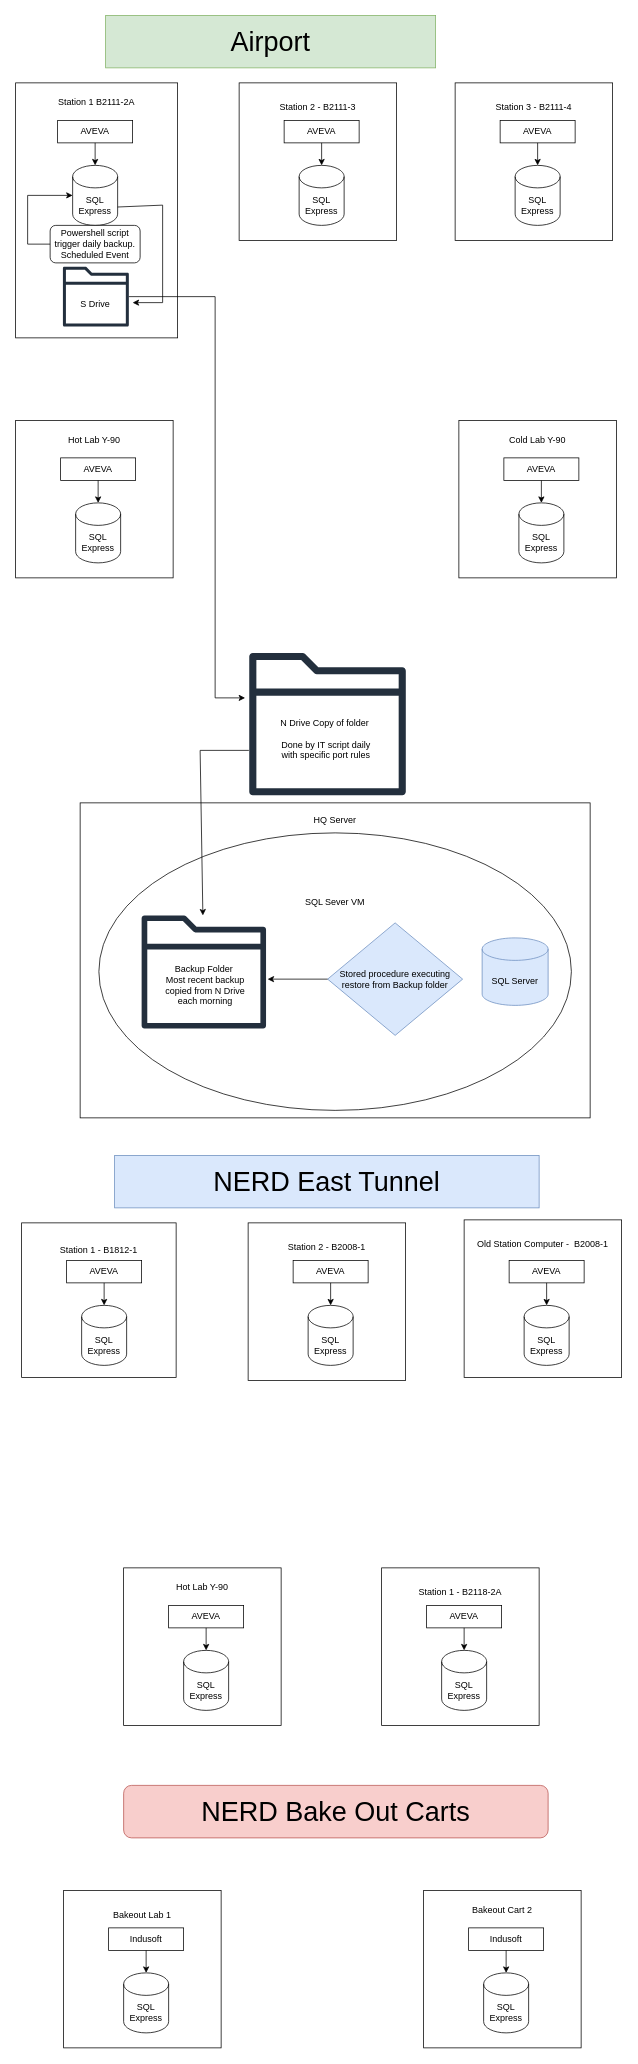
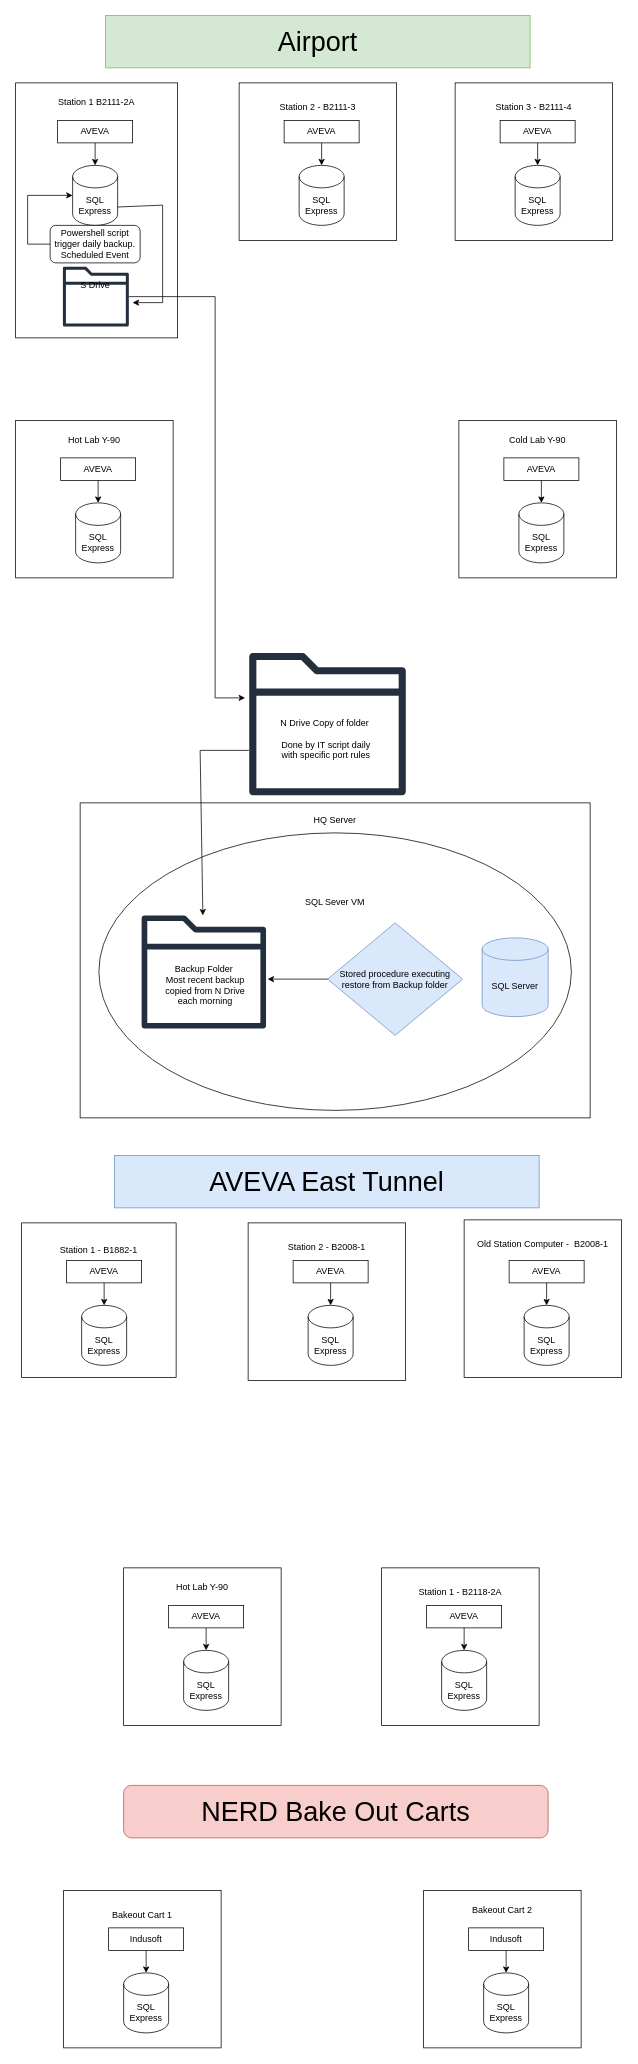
- <mxCell id="5" value="&lt;font style=&quot;font-size: 36px;&quot;&gt;Airport&lt;/font&gt;" style="rounded=0;whiteSpace=wrap;html=1;fillColor=#d5e8d4;strokeColor=#82b366;" vertex="1" parent="1"><mxGeometry x="140" y="20" width="440" height="70" as="geometry" /></mxCell>
+ <mxCell id="5" value="&lt;font style=&quot;font-size: 36px;&quot;&gt;Airport&lt;/font&gt;" style="rounded=0;whiteSpace=wrap;html=1;fillColor=#d5e8d4;strokeColor=#82b366;" vertex="1" parent="1"><mxGeometry x="140" y="20" width="566" height="70" as="geometry" /></mxCell>
- <mxCell id="58" value="S Drive&amp;nbsp;" style="text;html=1;align=center;verticalAlign=middle;whiteSpace=wrap;rounded=0;" vertex="1" parent="1"><mxGeometry x="98" y="390" width="60" height="30" as="geometry" /></mxCell>
+ <mxCell id="58" value="S Drive&amp;nbsp;" style="text;html=1;align=center;verticalAlign=middle;whiteSpace=wrap;rounded=0;" vertex="1" parent="1"><mxGeometry x="98" y="365" width="60" height="30" as="geometry" /></mxCell>
- <mxCell id="25" value="SQL Server" style="shape=cylinder3;whiteSpace=wrap;html=1;boundedLbl=1;backgroundOutline=1;size=15;fillColor=#dae8fc;strokeColor=#6c8ebf;" vertex="1" parent="1"><mxGeometry x="642" y="1250" width="88" height="90" as="geometry" /></mxCell>
+ <mxCell id="25" value="SQL Server" style="shape=cylinder3;whiteSpace=wrap;html=1;boundedLbl=1;backgroundOutline=1;size=15;fillColor=#dae8fc;strokeColor=#6c8ebf;" vertex="1" parent="1"><mxGeometry x="642" y="1250" width="88" height="105" as="geometry" /></mxCell>
- <mxCell id="26" value="&lt;font style=&quot;font-size: 36px;&quot;&gt;NERD East Tunnel&lt;/font&gt;" style="rounded=0;whiteSpace=wrap;html=1;fillColor=#dae8fc;strokeColor=#6c8ebf;" vertex="1" parent="1"><mxGeometry x="152" y="1540" width="566" height="70" as="geometry" /></mxCell>
+ <mxCell id="26" value="&lt;font style=&quot;font-size: 36px;&quot;&gt;AVEVA East Tunnel&lt;/font&gt;" style="rounded=0;whiteSpace=wrap;html=1;fillColor=#dae8fc;strokeColor=#6c8ebf;" vertex="1" parent="1"><mxGeometry x="152" y="1540" width="566" height="70" as="geometry" /></mxCell>
- <mxCell id="27" value="&lt;div&gt;&lt;br&gt;&lt;/div&gt;Station 1 - B1812-1&lt;div&gt;&lt;br&gt;&lt;table style=&quot;border-collapse:&lt;br/&gt; collapse;width:48pt&quot; width=&quot;64&quot; cellspacing=&quot;0&quot; cellpadding=&quot;0&quot; border=&quot;0&quot;&gt;&lt;tbody&gt;&lt;tr style=&quot;height:14.4pt&quot; height=&quot;19&quot;&gt;  &lt;td style=&quot;height:14.4pt;width:48pt&quot; width=&quot;64&quot; height=&quot;19&quot;&gt;&lt;br&gt;&lt;/td&gt;&lt;/tr&gt;&lt;/tbody&gt;&lt;/table&gt;&amp;nbsp;&lt;div&gt;&lt;br&gt;&lt;/div&gt;&lt;div&gt;&lt;br&gt;&lt;/div&gt;&lt;div&gt;&lt;br&gt;&lt;/div&gt;&lt;div&gt;&lt;br&gt;&lt;/div&gt;&lt;div&gt;&lt;br&gt;&lt;/div&gt;&lt;div&gt;&lt;br&gt;&lt;/div&gt;&lt;div&gt;&lt;br&gt;&lt;/div&gt;&lt;/div&gt;" style="whiteSpace=wrap;html=1;aspect=fixed;" vertex="1" parent="1"><mxGeometry x="28" y="1630" width="206" height="206" as="geometry" /></mxCell>
+ <mxCell id="27" value="&lt;div&gt;&lt;br&gt;&lt;/div&gt;Station 1 - B1882-1&lt;div&gt;&lt;br&gt;&lt;table style=&quot;border-collapse:&lt;br/&gt; collapse;width:48pt&quot; width=&quot;64&quot; cellspacing=&quot;0&quot; cellpadding=&quot;0&quot; border=&quot;0&quot;&gt;&lt;tbody&gt;&lt;tr style=&quot;height:14.4pt&quot; height=&quot;19&quot;&gt;  &lt;td style=&quot;height:14.4pt;width:48pt&quot; width=&quot;64&quot; height=&quot;19&quot;&gt;&lt;br&gt;&lt;/td&gt;&lt;/tr&gt;&lt;/tbody&gt;&lt;/table&gt;&amp;nbsp;&lt;div&gt;&lt;br&gt;&lt;/div&gt;&lt;div&gt;&lt;br&gt;&lt;/div&gt;&lt;div&gt;&lt;br&gt;&lt;/div&gt;&lt;div&gt;&lt;br&gt;&lt;/div&gt;&lt;div&gt;&lt;br&gt;&lt;/div&gt;&lt;div&gt;&lt;br&gt;&lt;/div&gt;&lt;div&gt;&lt;br&gt;&lt;/div&gt;&lt;/div&gt;" style="whiteSpace=wrap;html=1;aspect=fixed;" vertex="1" parent="1"><mxGeometry x="28" y="1630" width="206" height="206" as="geometry" /></mxCell>
- <mxCell id="48" value="&lt;div&gt;Bakeout Lab 1&lt;/div&gt;&lt;div&gt;&lt;br&gt;&lt;/div&gt;&lt;div&gt;&lt;br&gt;&lt;/div&gt;&lt;div&gt;&lt;br&gt;&lt;/div&gt;&lt;div&gt;&lt;br&gt;&lt;/div&gt;&lt;div&gt;&lt;br&gt;&lt;/div&gt;&lt;div&gt;&lt;br&gt;&lt;/div&gt;&lt;div&gt;&lt;br&gt;&lt;/div&gt;&lt;div&gt;&lt;br&gt;&lt;/div&gt;&lt;div&gt;&lt;br&gt;&lt;/div&gt;&lt;div&gt;&lt;br&gt;&lt;/div&gt;" style="whiteSpace=wrap;html=1;aspect=fixed;" vertex="1" parent="1"><mxGeometry x="84" y="2520" width="210" height="210" as="geometry" /></mxCell>
+ <mxCell id="48" value="&lt;div&gt;Bakeout Cart 1&lt;/div&gt;&lt;div&gt;&lt;br&gt;&lt;/div&gt;&lt;div&gt;&lt;br&gt;&lt;/div&gt;&lt;div&gt;&lt;br&gt;&lt;/div&gt;&lt;div&gt;&lt;br&gt;&lt;/div&gt;&lt;div&gt;&lt;br&gt;&lt;/div&gt;&lt;div&gt;&lt;br&gt;&lt;/div&gt;&lt;div&gt;&lt;br&gt;&lt;/div&gt;&lt;div&gt;&lt;br&gt;&lt;/div&gt;&lt;div&gt;&lt;br&gt;&lt;/div&gt;&lt;div&gt;&lt;br&gt;&lt;/div&gt;" style="whiteSpace=wrap;html=1;aspect=fixed;" vertex="1" parent="1"><mxGeometry x="84" y="2520" width="210" height="210" as="geometry" /></mxCell>
